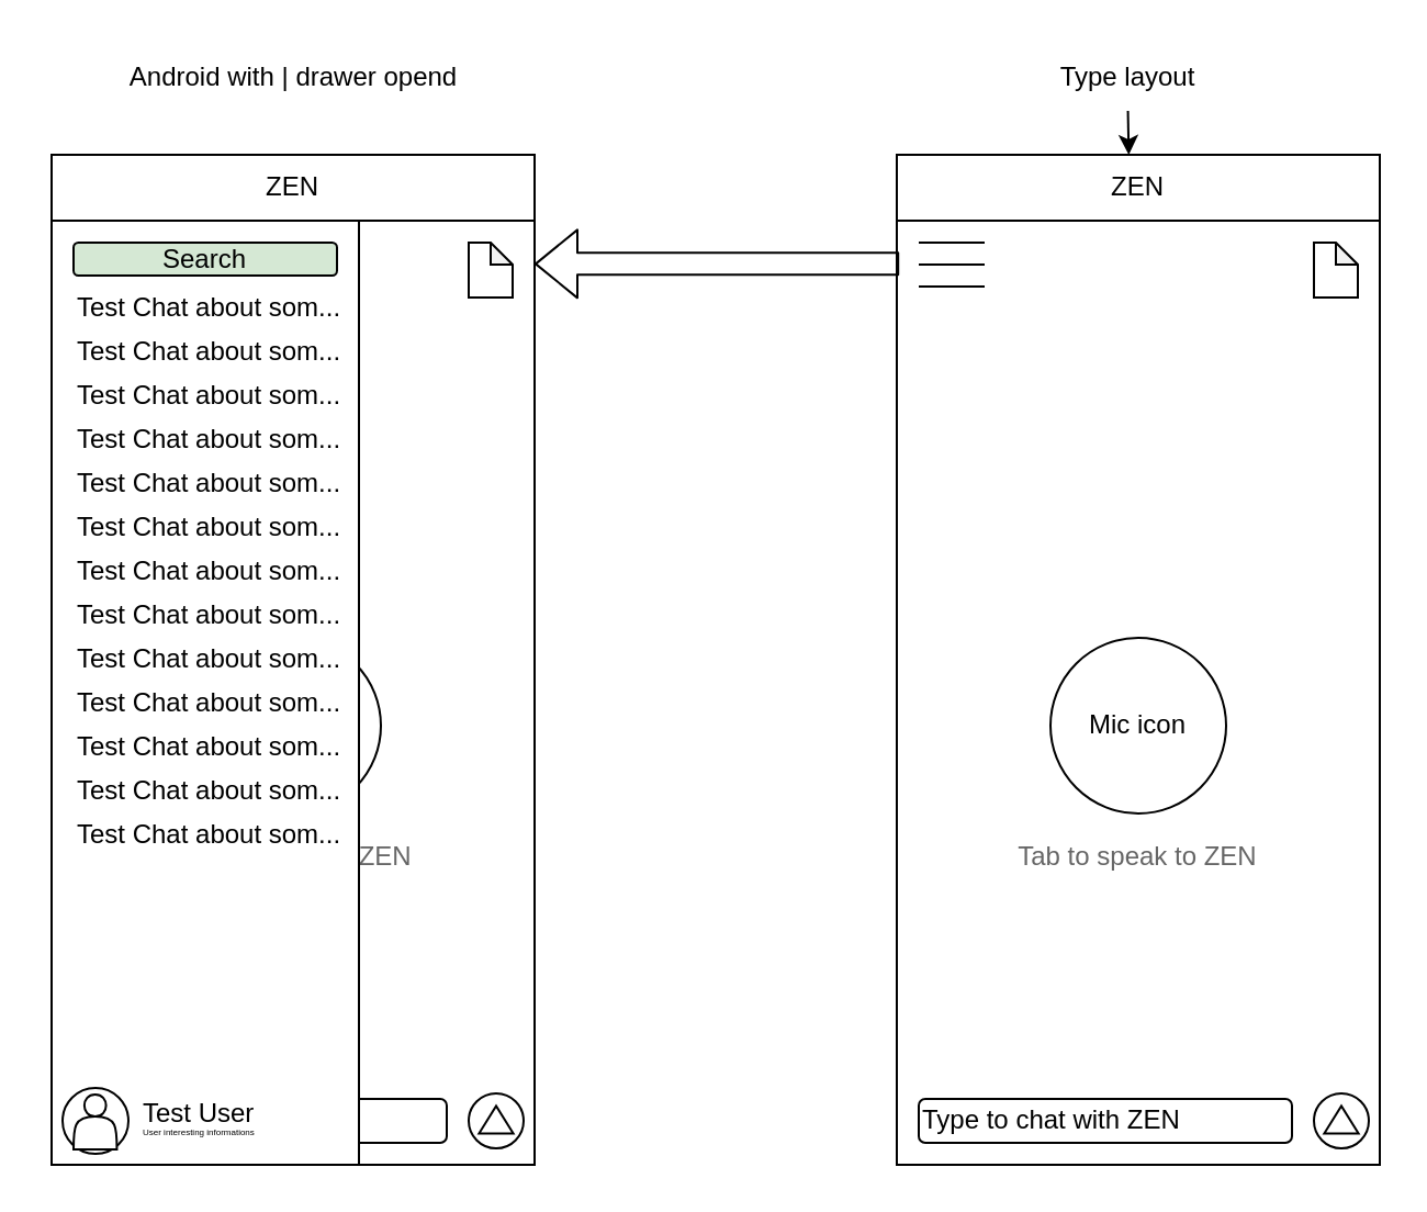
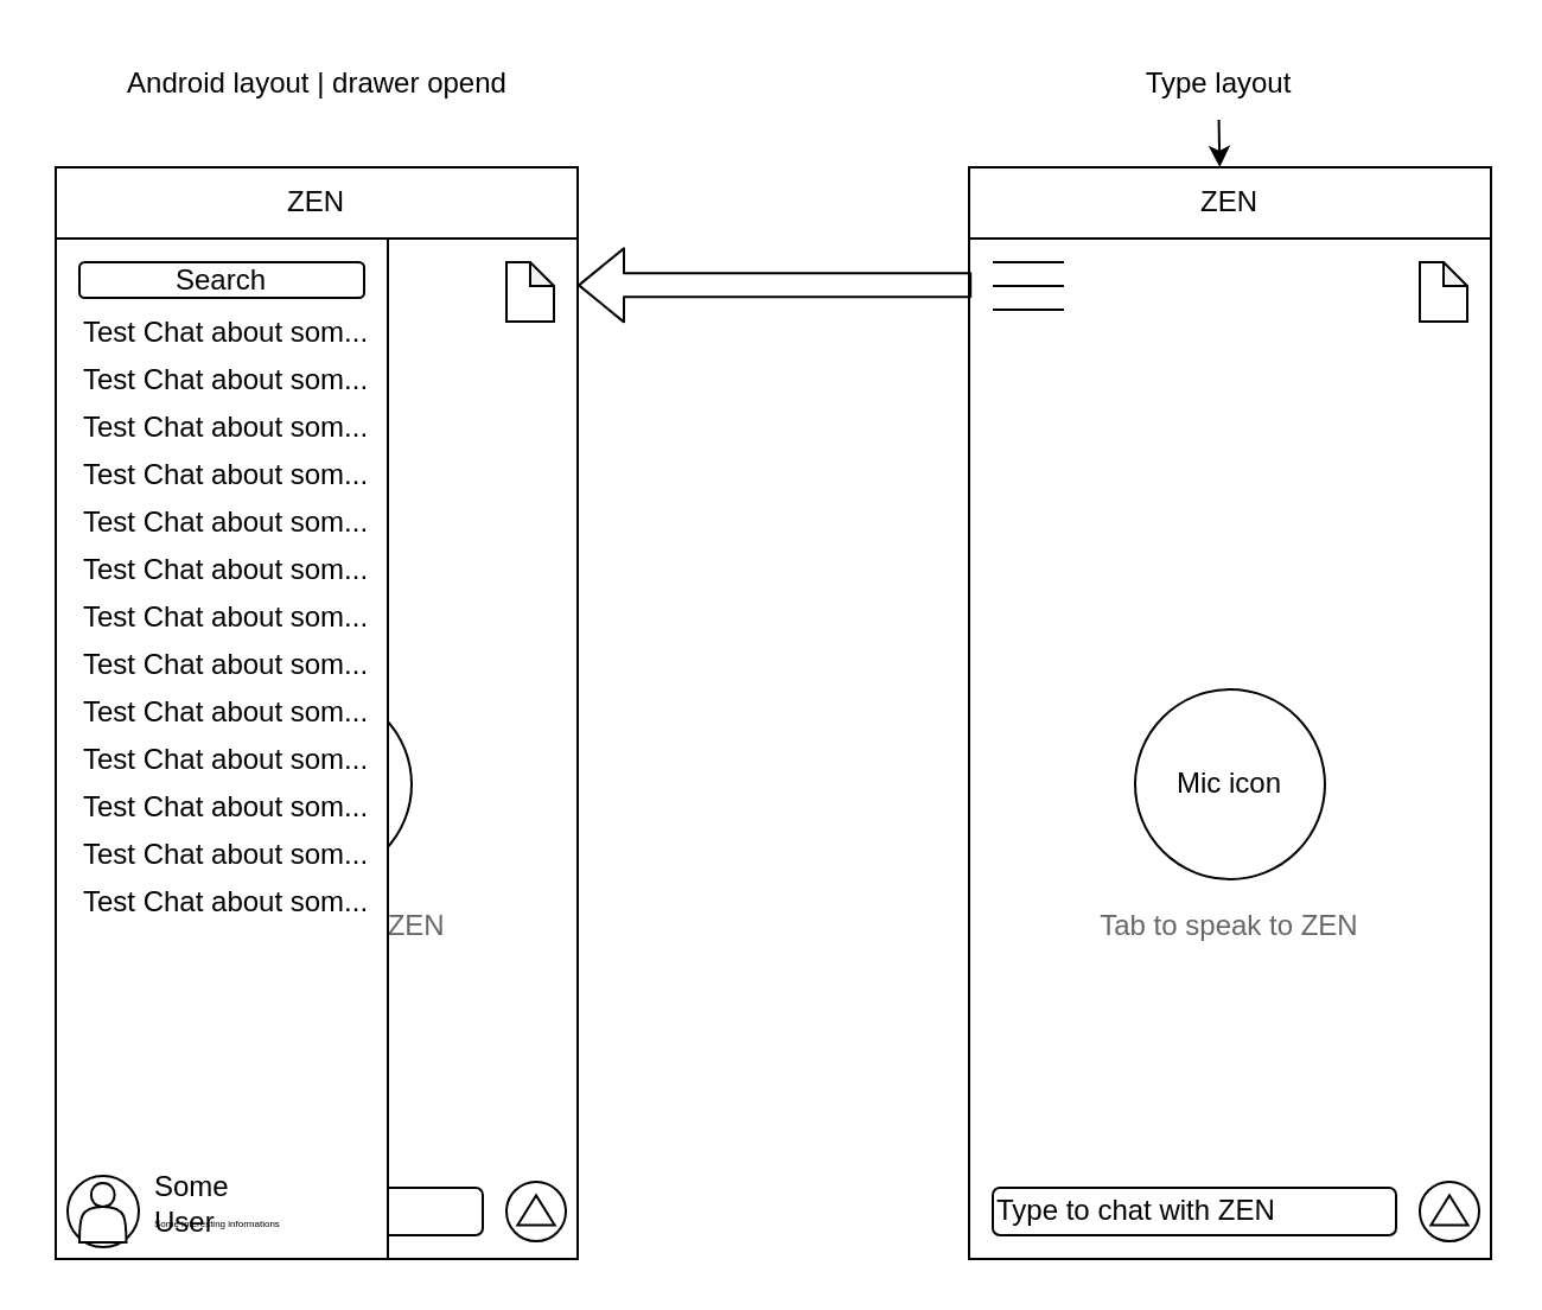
- <mxCell id="44" value="Android with | drawer opend" style="text;html=1;align=center;verticalAlign=middle;whiteSpace=wrap;rounded=0;" vertex="1" parent="1"><mxGeometry x="20.5" y="20" width="225" height="30" as="geometry" /></mxCell>
+ <mxCell id="44" value="Android layout | drawer opend" style="text;html=1;align=center;verticalAlign=middle;whiteSpace=wrap;rounded=0;" vertex="1" parent="1"><mxGeometry x="20.5" y="20" width="225" height="30" as="geometry" /></mxCell>
- <mxCell id="29" value="Search" style="rounded=1;whiteSpace=wrap;html=1;fillColor=#d5e8d4;" vertex="1" parent="1"><mxGeometry x="33" y="110" width="120" height="15" as="geometry" /></mxCell>
+ <mxCell id="29" value="Search" style="rounded=1;whiteSpace=wrap;html=1;" vertex="1" parent="1"><mxGeometry x="33" y="110" width="120" height="15" as="geometry" /></mxCell>
- <mxCell id="48" value="Test User" style="text;html=1;align=left;verticalAlign=middle;whiteSpace=wrap;rounded=0;" vertex="1" parent="47"><mxGeometry width="60" height="20" as="geometry" /></mxCell>
+ <mxCell id="48" value="Some User" style="text;html=1;align=left;verticalAlign=middle;whiteSpace=wrap;rounded=0;" vertex="1" parent="47"><mxGeometry width="60" height="20" as="geometry" /></mxCell>
- <mxCell id="49" value="&lt;font style=&quot;font-size: 4px;&quot;&gt;User interesting informations&lt;/font&gt;" style="text;html=1;align=left;verticalAlign=middle;whiteSpace=wrap;rounded=0;" vertex="1" parent="47"><mxGeometry y="5.5" width="60" height="20" as="geometry" /></mxCell>
+ <mxCell id="49" value="&lt;font style=&quot;font-size: 4px;&quot;&gt;Some interesting informations&lt;/font&gt;" style="text;html=1;align=left;verticalAlign=middle;whiteSpace=wrap;rounded=0;" vertex="1" parent="47"><mxGeometry y="5.5" width="60" height="20" as="geometry" /></mxCell>
